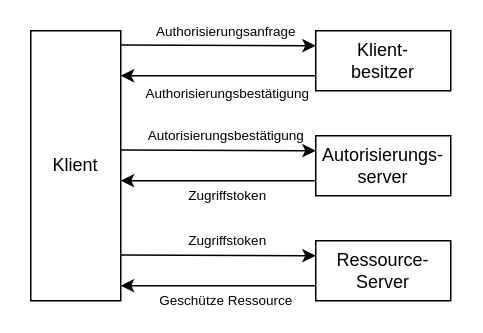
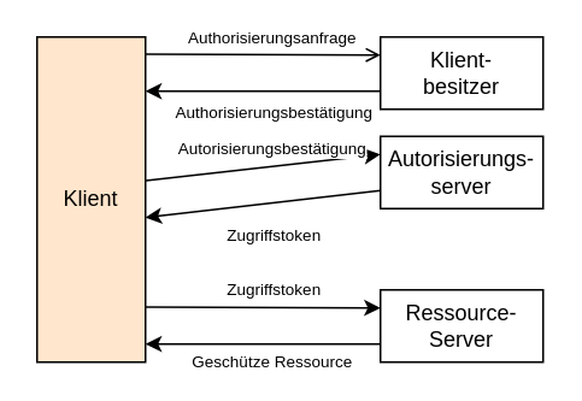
- <mxCell id="6" value="" style="endArrow=classic;html=1;entryX=0;entryY=0.25;entryDx=0;entryDy=0;exitX=1.003;exitY=0.053;exitDx=0;exitDy=0;exitPerimeter=0;" edge="1" parent="1" source="2" target="3"><mxGeometry width="50" height="50" relative="1" as="geometry"><mxPoint x="90" y="30" as="sourcePoint" /><mxPoint x="100" y="130" as="targetPoint" /></mxGeometry></mxCell>
+ <mxCell id="6" value="" style="endArrow=open;html=1;entryX=0;entryY=0.25;entryDx=0;entryDy=0;exitX=1.003;exitY=0.053;exitDx=0;exitDy=0;exitPerimeter=0;" edge="1" parent="1" source="2" target="3"><mxGeometry width="50" height="50" relative="1" as="geometry"><mxPoint x="90" y="30" as="sourcePoint" /><mxPoint x="100" y="130" as="targetPoint" /></mxGeometry></mxCell>
- <mxCell id="2" value="Klient" style="rounded=0;whiteSpace=wrap;html=1;" vertex="1" parent="1"><mxGeometry x="20" y="20" width="60" height="180" as="geometry" /></mxCell>
+ <mxCell id="2" value="Klient" style="rounded=0;whiteSpace=wrap;html=1;fillColor=#ffe6cc;" vertex="1" parent="1"><mxGeometry x="20" y="20" width="60" height="180" as="geometry" /></mxCell>
- <mxCell id="4" value="Autorisierungs-server" style="rounded=0;whiteSpace=wrap;html=1;" vertex="1" parent="1"><mxGeometry x="210" y="90" width="90" height="40" as="geometry" /></mxCell>
+ <mxCell id="4" value="Autorisierungs-server" style="rounded=0;whiteSpace=wrap;html=1;" vertex="1" parent="1"><mxGeometry x="210" y="75" width="90" height="40" as="geometry" /></mxCell>
